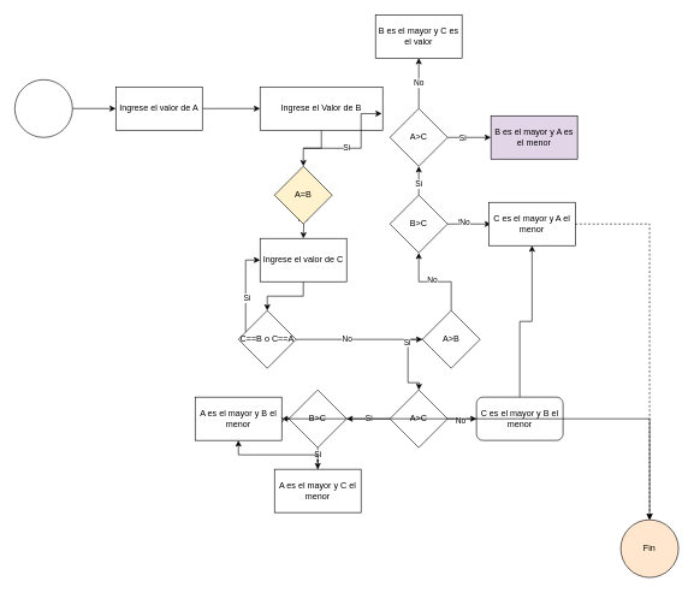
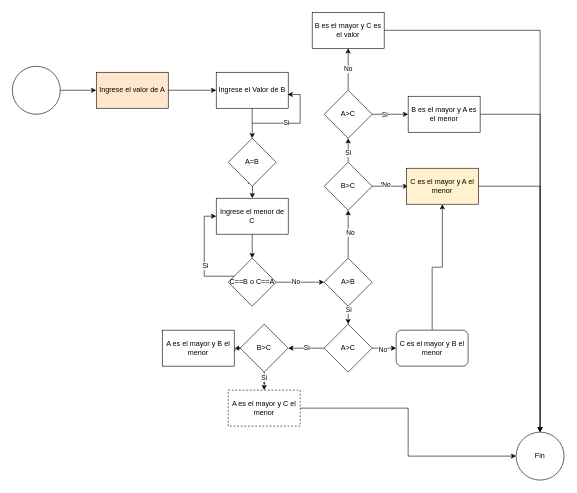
+ <mxCell id="54" style="edgeStyle=orthogonalEdgeStyle;rounded=0;orthogonalLoop=1;jettySize=auto;html=1;" edge="1" parent="1" source="55" target="2"><mxGeometry relative="1" as="geometry" /></mxCell>
- <mxCell id="6" value="Ingrese el valor de A" style="whiteSpace=wrap;html=1;" vertex="1" parent="1"><mxGeometry x="160" y="120" width="120" height="60" as="geometry" /></mxCell>
+ <mxCell id="6" value="Ingrese el valor de A" style="whiteSpace=wrap;html=1;fillColor=#ffe6cc;" vertex="1" parent="1"><mxGeometry x="160" y="120" width="120" height="60" as="geometry" /></mxCell>
- <mxCell id="8" value="Ingrese el Valor de B" style="whiteSpace=wrap;html=1;" vertex="1" parent="1"><mxGeometry x="360" y="120" width="170" height="60" as="geometry" /></mxCell>
+ <mxCell id="8" value="Ingrese el Valor de B" style="whiteSpace=wrap;html=1;" vertex="1" parent="1"><mxGeometry x="360" y="120" width="120" height="60" as="geometry" /></mxCell>
- <mxCell id="57" value="B es el mayor y A es el menor" style="whiteSpace=wrap;html=1;fillColor=#e1d5e7;" vertex="1" parent="1"><mxGeometry x="680" y="160" width="120" height="60" as="geometry" /></mxCell>
+ <mxCell id="57" value="B es el mayor y A es el menor" style="whiteSpace=wrap;html=1;" vertex="1" parent="1"><mxGeometry x="680" y="160" width="120" height="60" as="geometry" /></mxCell>
+ <mxCell id="56" style="edgeStyle=orthogonalEdgeStyle;rounded=0;orthogonalLoop=1;jettySize=auto;html=1;" edge="1" parent="1" source="57" target="2"><mxGeometry relative="1" as="geometry" /></mxCell>
- <mxCell id="13" value="A=B" style="rhombus;whiteSpace=wrap;html=1;fillColor=#fff2cc;" vertex="1" parent="1"><mxGeometry x="380" y="230" width="80" height="80" as="geometry" /></mxCell>
+ <mxCell id="13" value="A=B" style="rhombus;whiteSpace=wrap;html=1;" vertex="1" parent="1"><mxGeometry x="380" y="230" width="80" height="80" as="geometry" /></mxCell>
- <mxCell id="53" value="C es el mayor y A el menor" style="rounded=0;whiteSpace=wrap;html=1;" vertex="1" parent="1"><mxGeometry x="677" y="280" width="120" height="60" as="geometry" /></mxCell>
+ <mxCell id="53" value="C es el mayor y A el menor" style="rounded=0;whiteSpace=wrap;html=1;fillColor=#fff2cc;" vertex="1" parent="1"><mxGeometry x="677" y="280" width="120" height="60" as="geometry" /></mxCell>
- <mxCell id="52" style="edgeStyle=orthogonalEdgeStyle;rounded=0;orthogonalLoop=1;jettySize=auto;html=1;entryX=0.5;entryY=0;entryDx=0;entryDy=0;dashed=1;" edge="1" parent="1" source="53" target="2"><mxGeometry relative="1" as="geometry" /></mxCell>
+ <mxCell id="52" style="edgeStyle=orthogonalEdgeStyle;rounded=0;orthogonalLoop=1;jettySize=auto;html=1;entryX=0.5;entryY=0;entryDx=0;entryDy=0;" edge="1" parent="1" source="53" target="2"><mxGeometry relative="1" as="geometry" /></mxCell>
- <mxCell id="15" value="Ingrese el valor de C" style="whiteSpace=wrap;html=1;" vertex="1" parent="1"><mxGeometry x="360" y="330" width="120" height="60" as="geometry" /></mxCell>
+ <mxCell id="15" value="Ingrese el menor de C" style="whiteSpace=wrap;html=1;" vertex="1" parent="1"><mxGeometry x="360" y="330" width="120" height="60" as="geometry" /></mxCell>
- <mxCell id="20" value="C==B o C==A" style="rhombus;whiteSpace=wrap;html=1;" vertex="1" parent="1"><mxGeometry x="330" y="430" width="80" height="80" as="geometry" /></mxCell>
+ <mxCell id="20" value="C==B o C==A" style="rhombus;whiteSpace=wrap;html=1;" vertex="1" parent="1"><mxGeometry x="380" y="430" width="80" height="80" as="geometry" /></mxCell>
- <mxCell id="25" value="A&amp;gt;B" style="rhombus;whiteSpace=wrap;html=1;" vertex="1" parent="1"><mxGeometry x="585" y="430" width="80" height="80" as="geometry" /></mxCell>
+ <mxCell id="25" value="A&amp;gt;B" style="rhombus;whiteSpace=wrap;html=1;" vertex="1" parent="1"><mxGeometry x="540" y="430" width="80" height="80" as="geometry" /></mxCell>
- <mxCell id="46" style="edgeStyle=orthogonalEdgeStyle;rounded=0;orthogonalLoop=1;jettySize=auto;html=1;" edge="1" parent="1" source="47" target="2"><mxGeometry relative="1" as="geometry" /></mxCell>
- <mxCell id="44" style="edgeStyle=orthogonalEdgeStyle;rounded=0;orthogonalLoop=1;jettySize=auto;html=1;" edge="1" parent="1" source="45" target="47"><mxGeometry relative="1" as="geometry" /></mxCell>
+ <mxCell id="44" style="edgeStyle=orthogonalEdgeStyle;rounded=0;orthogonalLoop=1;jettySize=auto;html=1;entryX=0;entryY=0.5;entryDx=0;entryDy=0;" edge="1" parent="1" source="45" target="2"><mxGeometry relative="1" as="geometry" /></mxCell>
- <mxCell id="45" value="A es el mayor y C el menor" style="whiteSpace=wrap;html=1;" vertex="1" parent="1"><mxGeometry x="380" y="650" width="120" height="60" as="geometry" /></mxCell>
+ <mxCell id="45" value="A es el mayor y C el menor" style="whiteSpace=wrap;html=1;dashed=1;" vertex="1" parent="1"><mxGeometry x="380" y="650" width="120" height="60" as="geometry" /></mxCell>
- <mxCell id="2" value="Fin" style="ellipse;whiteSpace=wrap;html=1;aspect=fixed;fillColor=#ffe6cc;" vertex="1" parent="1"><mxGeometry x="860" y="720" width="80" height="80" as="geometry" /></mxCell>
+ <mxCell id="2" value="Fin" style="ellipse;whiteSpace=wrap;html=1;aspect=fixed;" vertex="1" parent="1"><mxGeometry x="860" y="720" width="80" height="80" as="geometry" /></mxCell>
